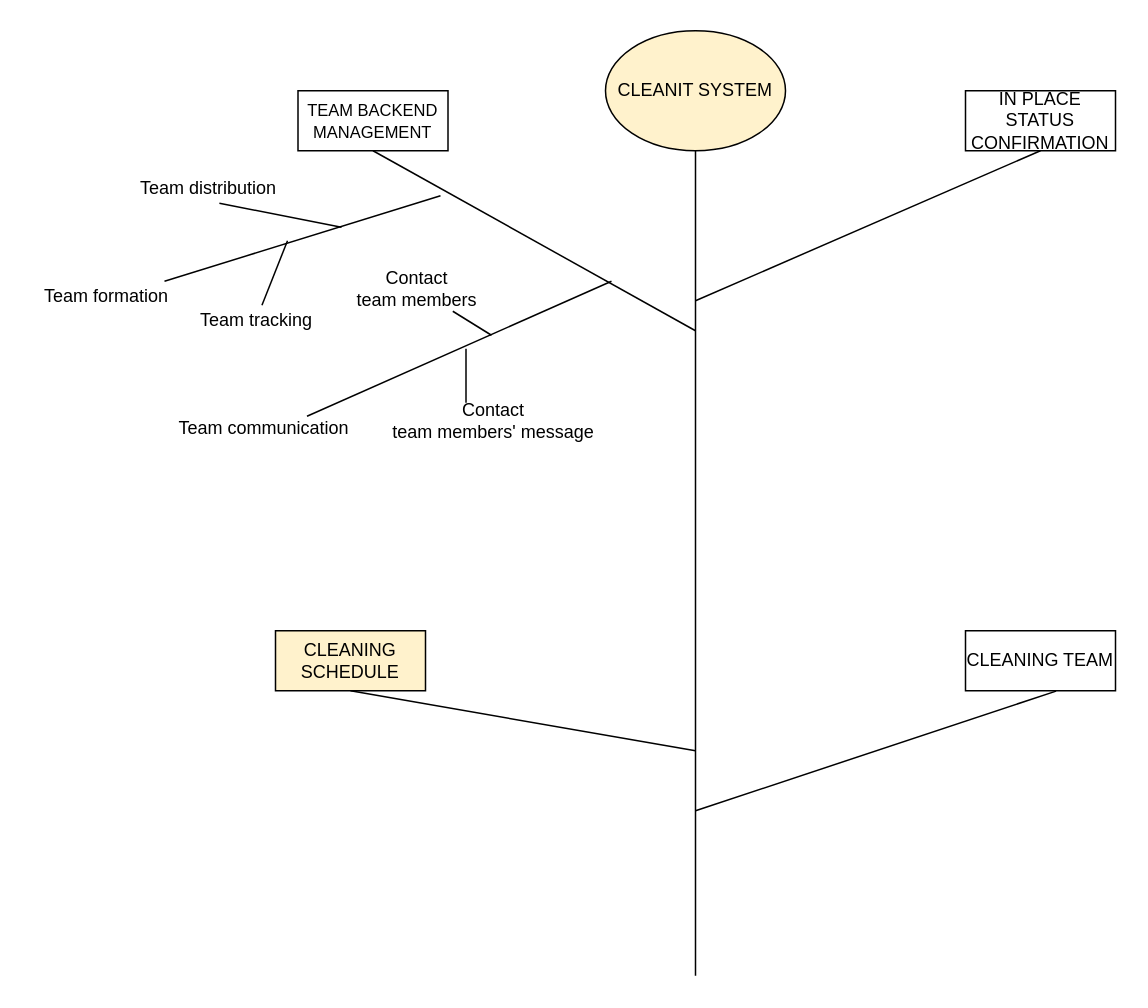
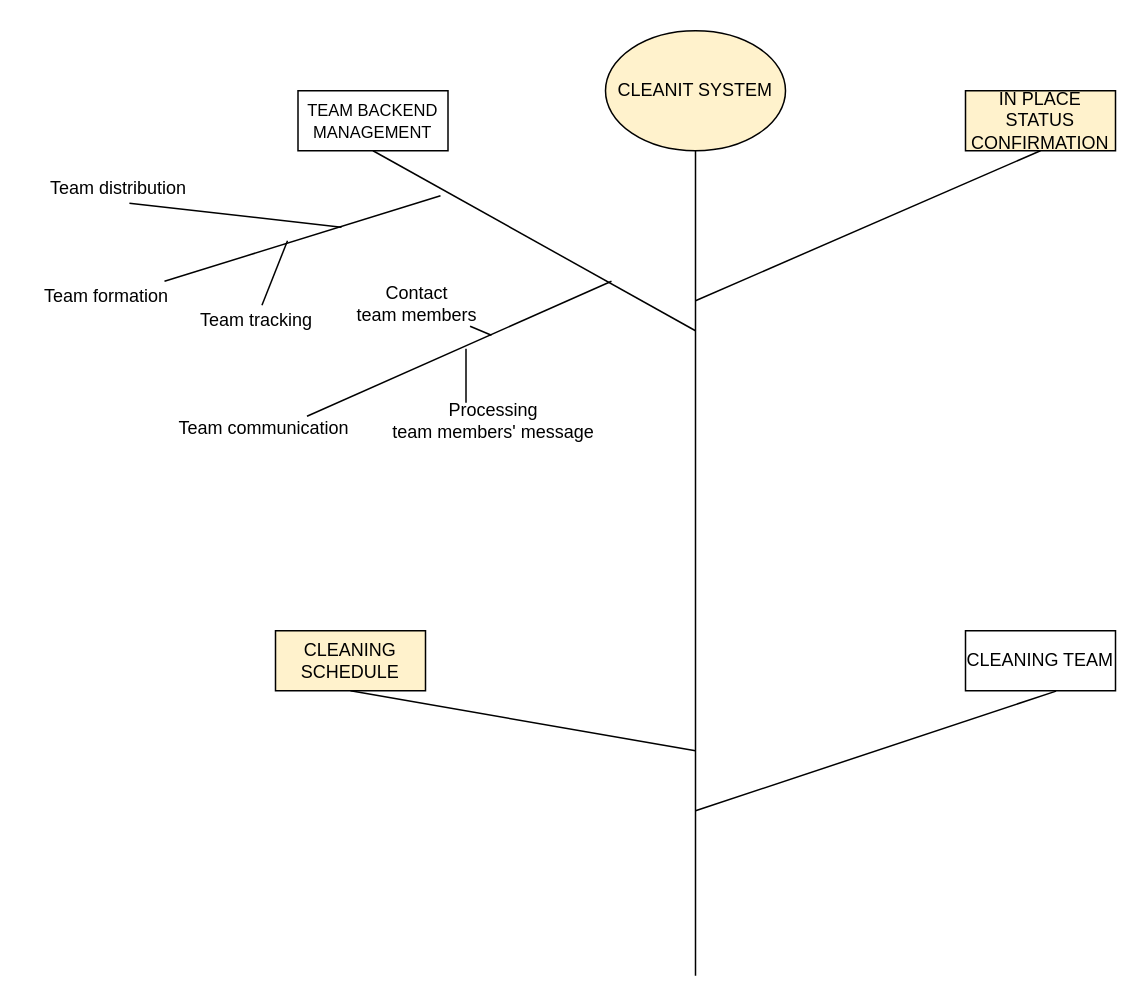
- <mxCell id="6" value="IN PLACE STATUS CONFIRMATION" style="rounded=0;whiteSpace=wrap;html=1;" vertex="1" parent="1"><mxGeometry x="643" y="60" width="100" height="40" as="geometry" /></mxCell>
+ <mxCell id="6" value="IN PLACE STATUS CONFIRMATION" style="rounded=0;whiteSpace=wrap;html=1;fillColor=#fff2cc;" vertex="1" parent="1"><mxGeometry x="643" y="60" width="100" height="40" as="geometry" /></mxCell>
- <mxCell id="15" value="Team distribution" style="text;html=1;align=center;verticalAlign=middle;resizable=0;points=[];autosize=1;" vertex="1" parent="1"><mxGeometry y="115" width="110" height="20" as="geometry" x="83" /></mxCell>
+ <mxCell id="15" value="Team distribution" style="text;html=1;align=center;verticalAlign=middle;resizable=0;points=[];autosize=1;" vertex="1" parent="1"><mxGeometry x="23" y="115" width="110" height="20" as="geometry" /></mxCell>
- <mxCell id="20" value="Contact &lt;br&gt;team members" style="text;html=1;align=center;verticalAlign=middle;resizable=0;points=[];autosize=1;" vertex="1" parent="1"><mxGeometry x="227" y="177" width="100" height="30" as="geometry" /></mxCell>
+ <mxCell id="20" value="Contact &lt;br&gt;team members" style="text;html=1;align=center;verticalAlign=middle;resizable=0;points=[];autosize=1;" vertex="1" parent="1"><mxGeometry x="227" y="187" width="100" height="30" as="geometry" /></mxCell>
- <mxCell id="22" value="Contact &lt;br&gt;team members' message" style="text;html=1;align=center;verticalAlign=middle;resizable=0;points=[];autosize=1;" vertex="1" parent="1"><mxGeometry x="253" y="265" width="150" height="30" as="geometry" /></mxCell>
+ <mxCell id="22" value="Processing &lt;br&gt;team members' message" style="text;html=1;align=center;verticalAlign=middle;resizable=0;points=[];autosize=1;" vertex="1" parent="1"><mxGeometry x="253" y="265" width="150" height="30" as="geometry" /></mxCell>
